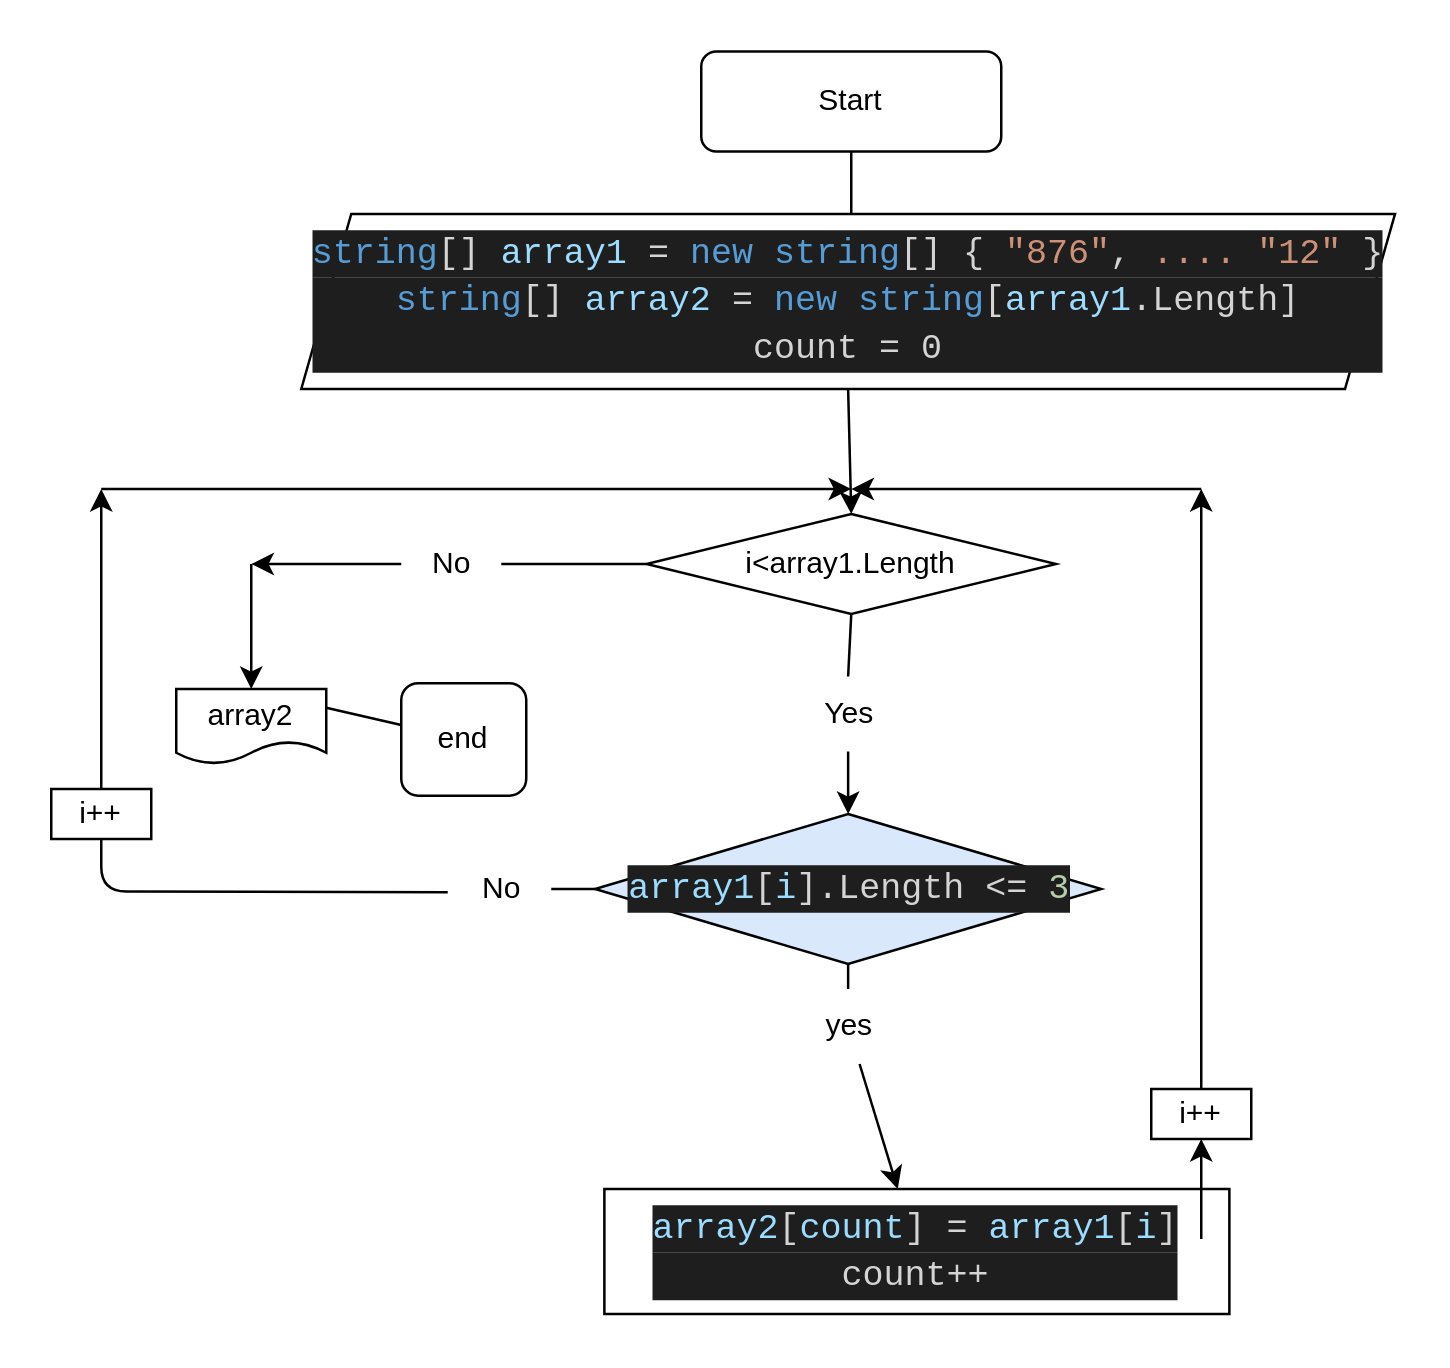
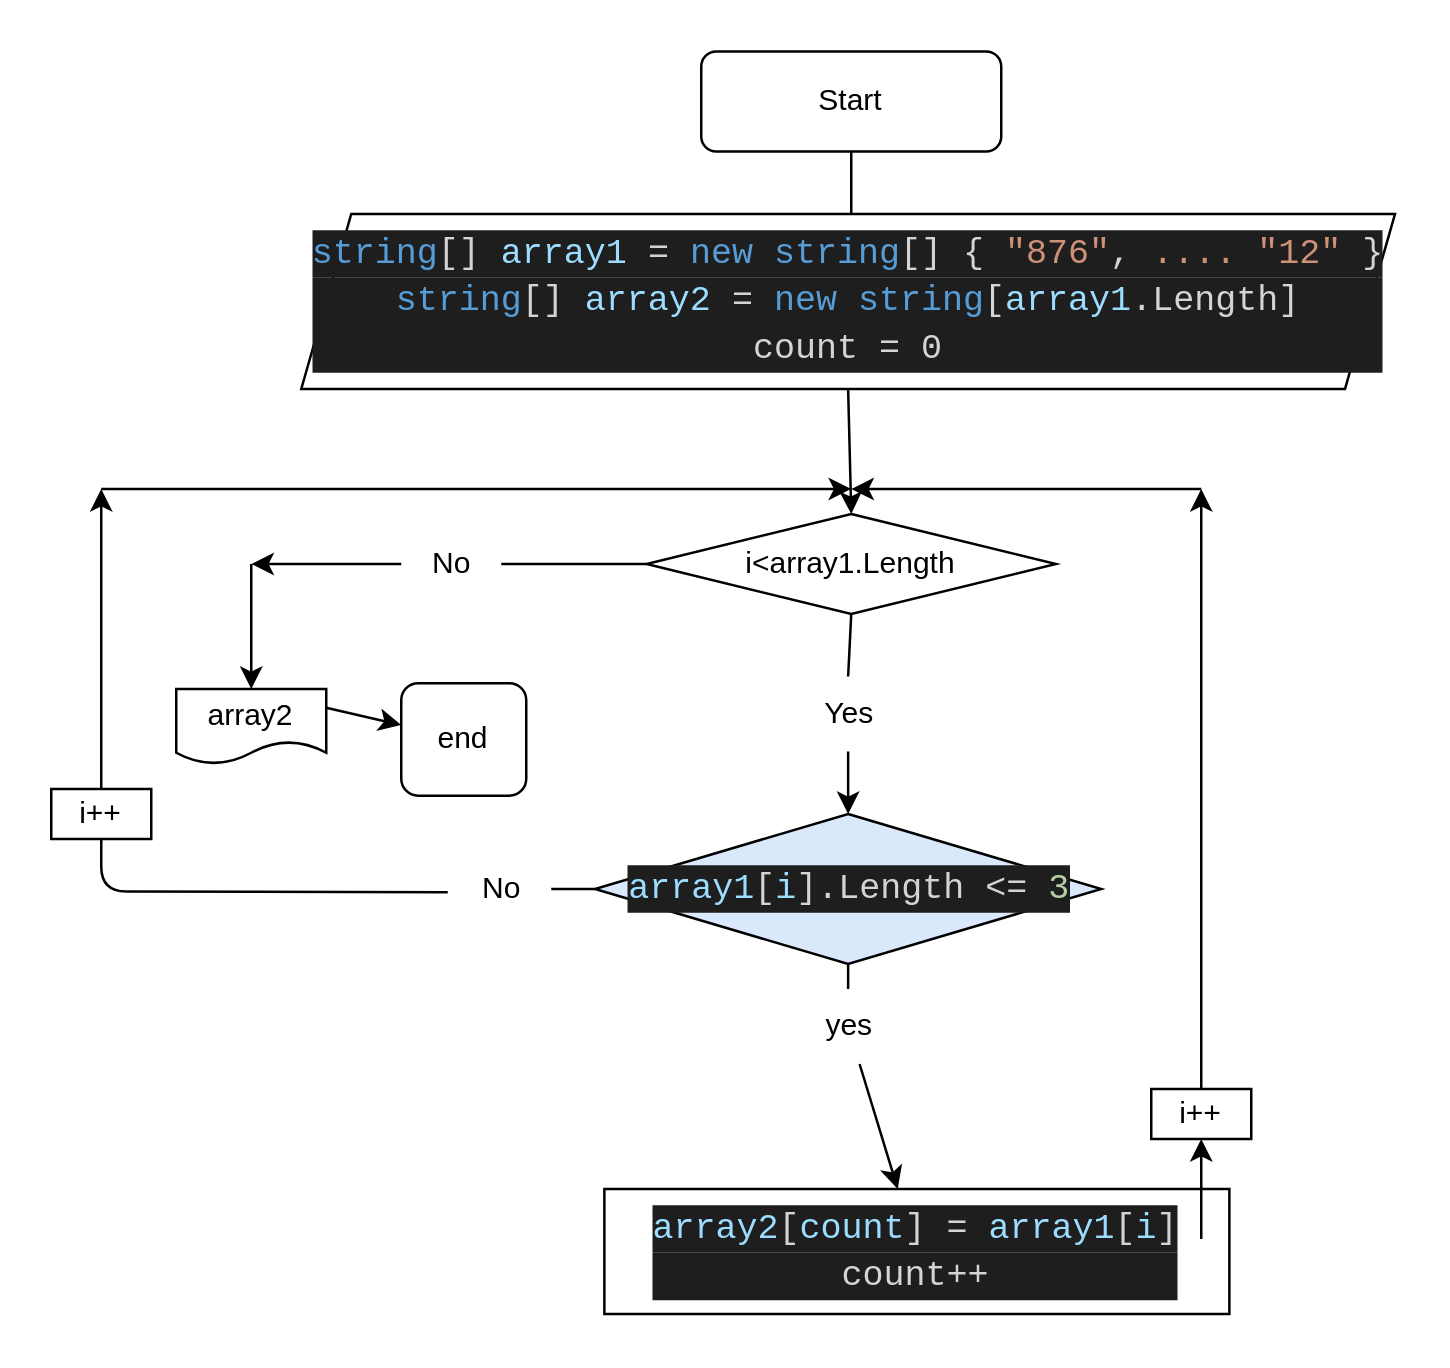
- <mxCell id="23" style="edgeStyle=none;html=1;exitX=1;exitY=0.25;exitDx=0;exitDy=0;endArrow=none;" edge="1" parent="1" source="24" target="25"><mxGeometry relative="1" as="geometry"><mxPoint x="160" y="282.667" as="targetPoint" /></mxGeometry></mxCell>
+ <mxCell id="23" style="edgeStyle=none;html=1;exitX=1;exitY=0.25;exitDx=0;exitDy=0;" edge="1" parent="1" source="24" target="25"><mxGeometry relative="1" as="geometry"><mxPoint x="160" y="282.667" as="targetPoint" /></mxGeometry></mxCell>
